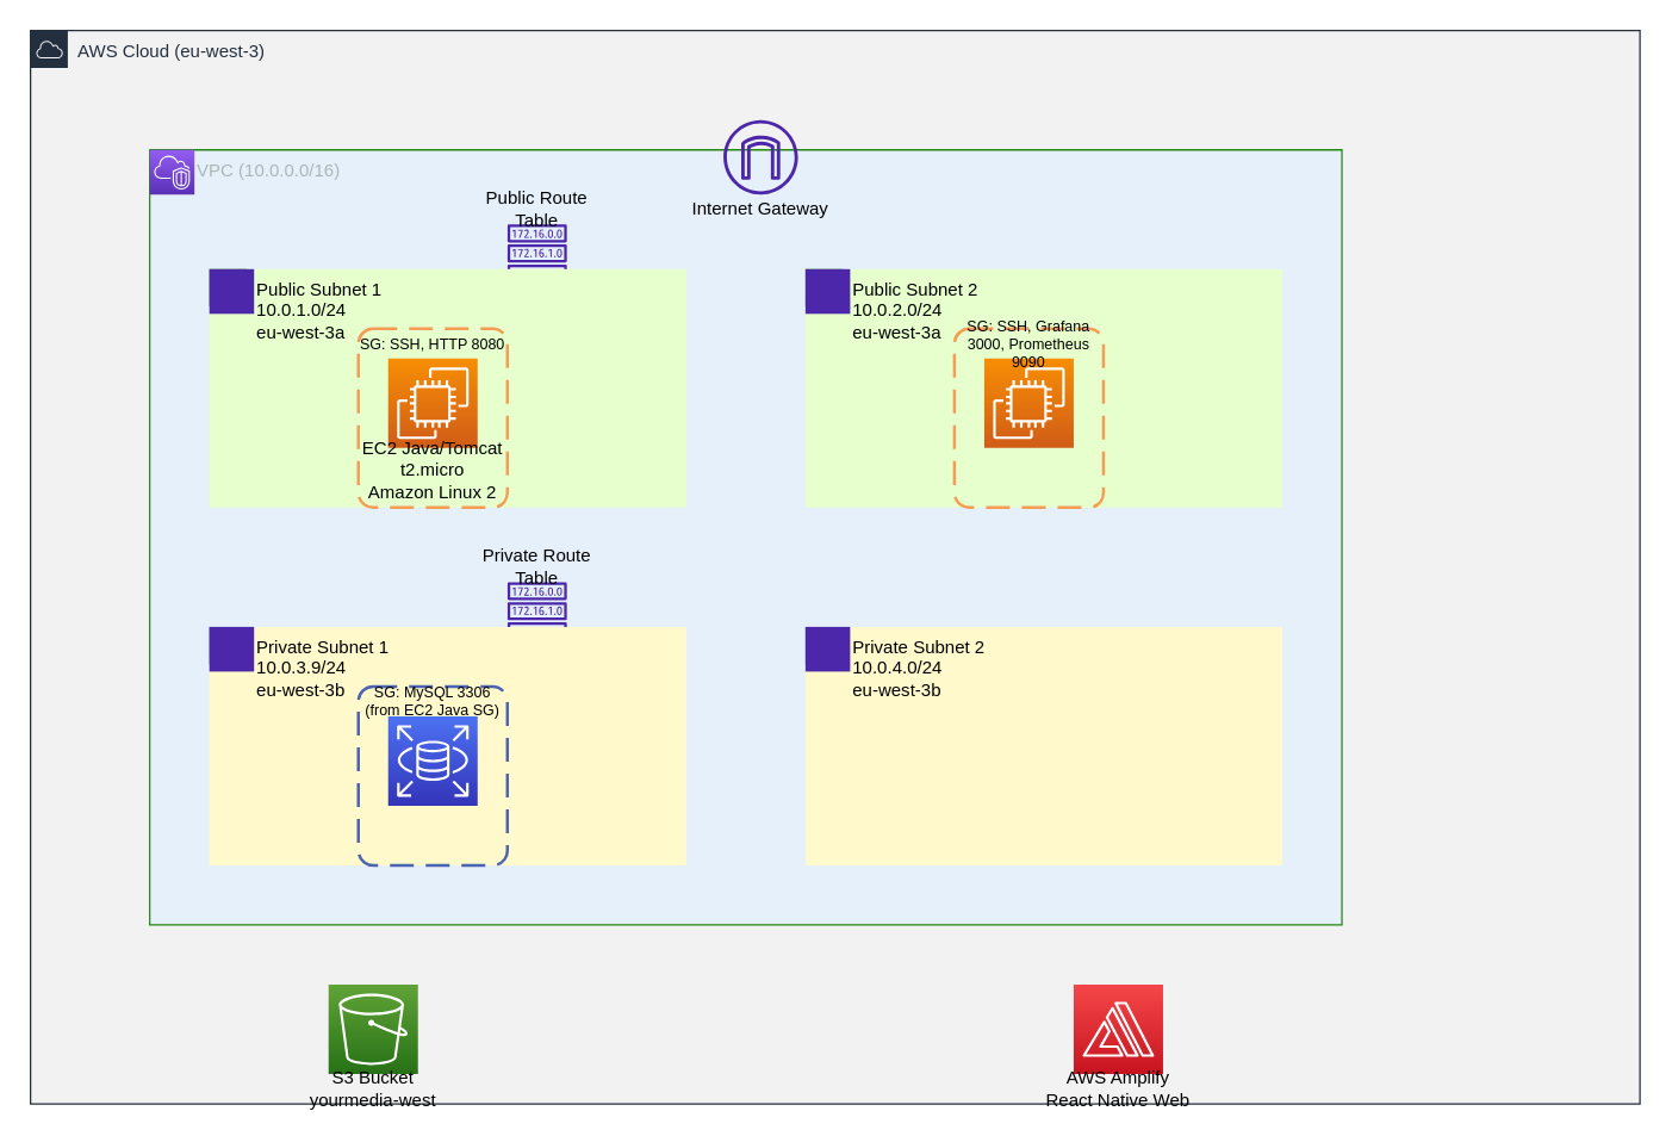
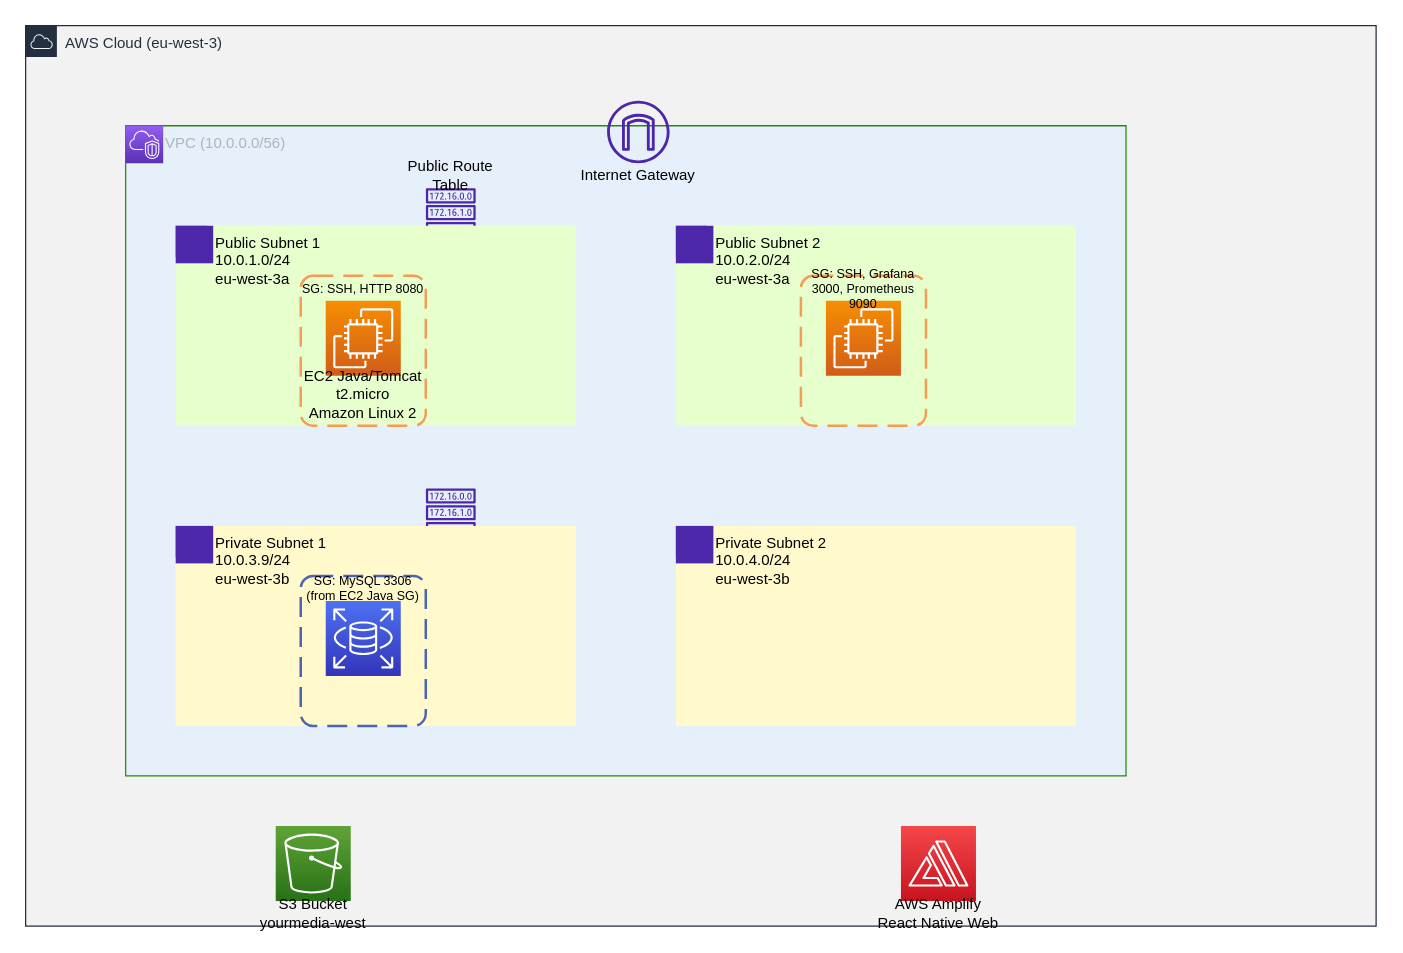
- <mxCell id="3" value="VPC (10.0.0.0/16)" style="points=[[0,0],[0.25,0],[0.5,0],[0.75,0],[1,0],[1,0.25],[1,0.5],[1,0.75],[1,1],[0.75,1],[0.5,1],[0.25,1],[0,1],[0,0.75],[0,0.5],[0,0.25]];outlineConnect=0;gradientColor=none;html=1;whiteSpace=wrap;fontSize=12;fontStyle=0;container=1;pointerEvents=0;collapsible=0;recursiveResize=0;shape=mxgraph.aws4.group;grIcon=mxgraph.aws4.group_vpc;strokeColor=#248814;fillColor=#E6F0FA;verticalAlign=top;align=left;spacingLeft=30;fontColor=#AAB7B8;dashed=0;" vertex="1" parent="2"><mxGeometry x="80" y="80" width="800" height="520" as="geometry" /></mxCell>
+ <mxCell id="3" value="VPC (10.0.0.0/56)" style="points=[[0,0],[0.25,0],[0.5,0],[0.75,0],[1,0],[1,0.25],[1,0.5],[1,0.75],[1,1],[0.75,1],[0.5,1],[0.25,1],[0,1],[0,0.75],[0,0.5],[0,0.25]];outlineConnect=0;gradientColor=none;html=1;whiteSpace=wrap;fontSize=12;fontStyle=0;container=1;pointerEvents=0;collapsible=0;recursiveResize=0;shape=mxgraph.aws4.group;grIcon=mxgraph.aws4.group_vpc;strokeColor=#248814;fillColor=#E6F0FA;verticalAlign=top;align=left;spacingLeft=30;fontColor=#AAB7B8;dashed=0;" vertex="1" parent="2"><mxGeometry x="80" y="80" width="800" height="520" as="geometry" /></mxCell>
- <mxCell id="10" value="Private Route Table" style="text;html=1;strokeColor=none;fillColor=none;align=center;verticalAlign=middle;whiteSpace=wrap;rounded=0;" vertex="1" parent="3"><mxGeometry x="210" y="270" width="100" height="20" as="geometry" /></mxCell>
